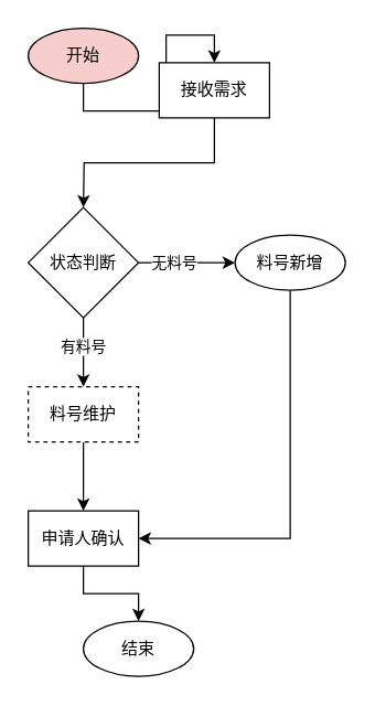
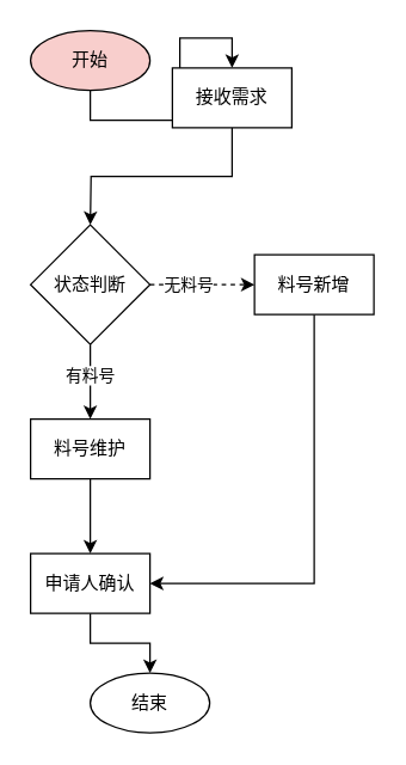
- <mxCell id="6" style="edgeStyle=orthogonalEdgeStyle;rounded=0;orthogonalLoop=1;jettySize=auto;html=1;exitX=1;exitY=0.5;exitDx=0;exitDy=0;" edge="1" parent="1" source="10" target="14"><mxGeometry relative="1" as="geometry" /></mxCell>
+ <mxCell id="6" style="edgeStyle=orthogonalEdgeStyle;rounded=0;orthogonalLoop=1;jettySize=auto;html=1;exitX=1;exitY=0.5;exitDx=0;exitDy=0;dashed=1;" edge="1" parent="1" source="10" target="14"><mxGeometry relative="1" as="geometry" /></mxCell>
- <mxCell id="14" value="料号新增" style="ellipse;whiteSpace=wrap;html=1;" vertex="1" parent="1"><mxGeometry x="170" y="170" width="80" height="40" as="geometry" /></mxCell>
+ <mxCell id="14" value="料号新增" style="rounded=0;whiteSpace=wrap;html=1;" vertex="1" parent="1"><mxGeometry x="170" y="170" width="80" height="40" as="geometry" /></mxCell>
- <mxCell id="12" value="料号维护" style="rounded=0;whiteSpace=wrap;html=1;dashed=1;" vertex="1" parent="1"><mxGeometry x="20" y="280" width="80" height="40" as="geometry" /></mxCell>
+ <mxCell id="12" value="料号维护" style="rounded=0;whiteSpace=wrap;html=1;" vertex="1" parent="1"><mxGeometry x="20" y="280" width="80" height="40" as="geometry" /></mxCell>
